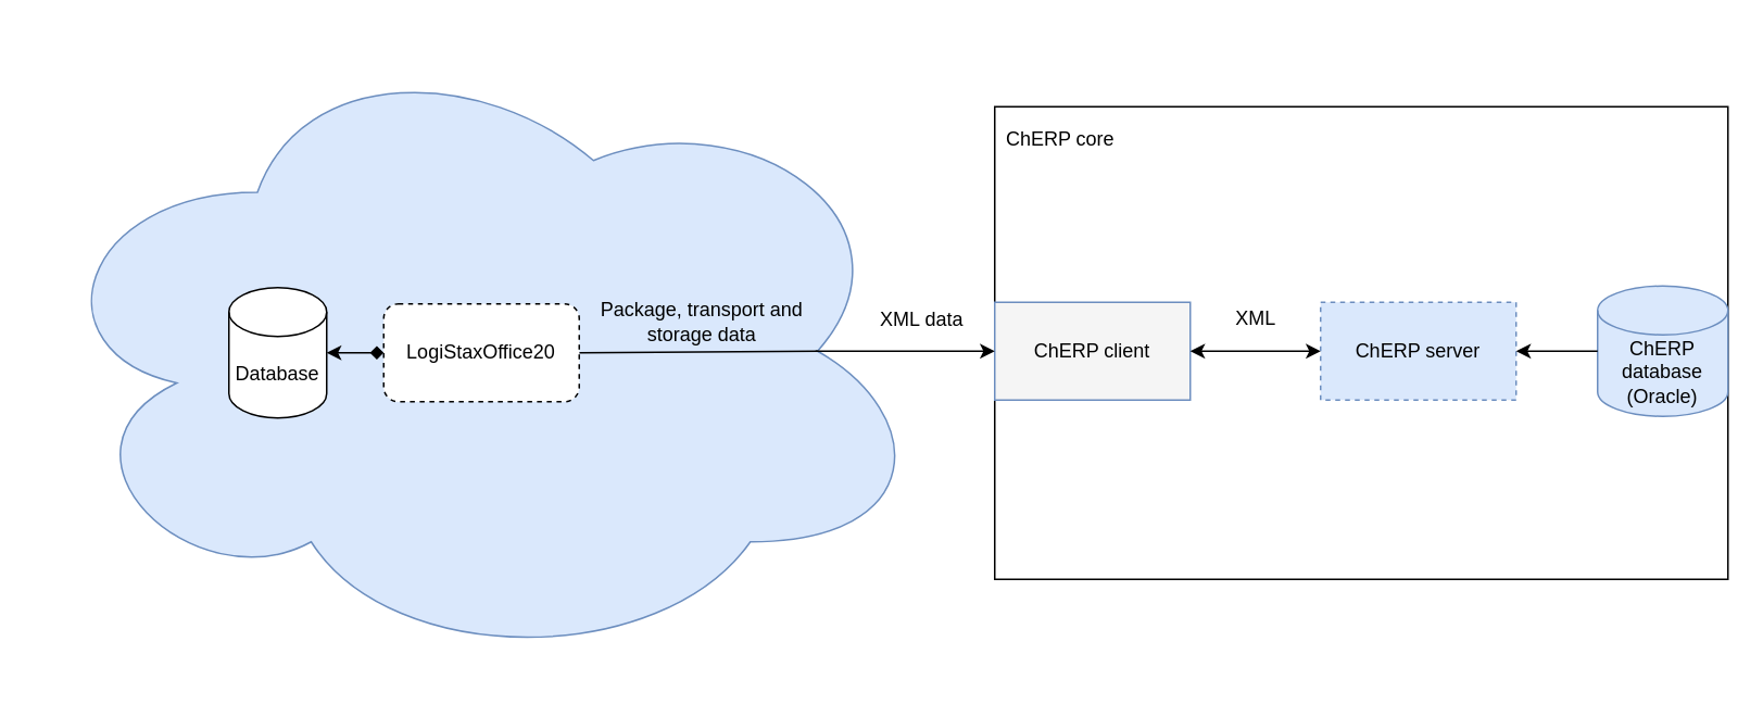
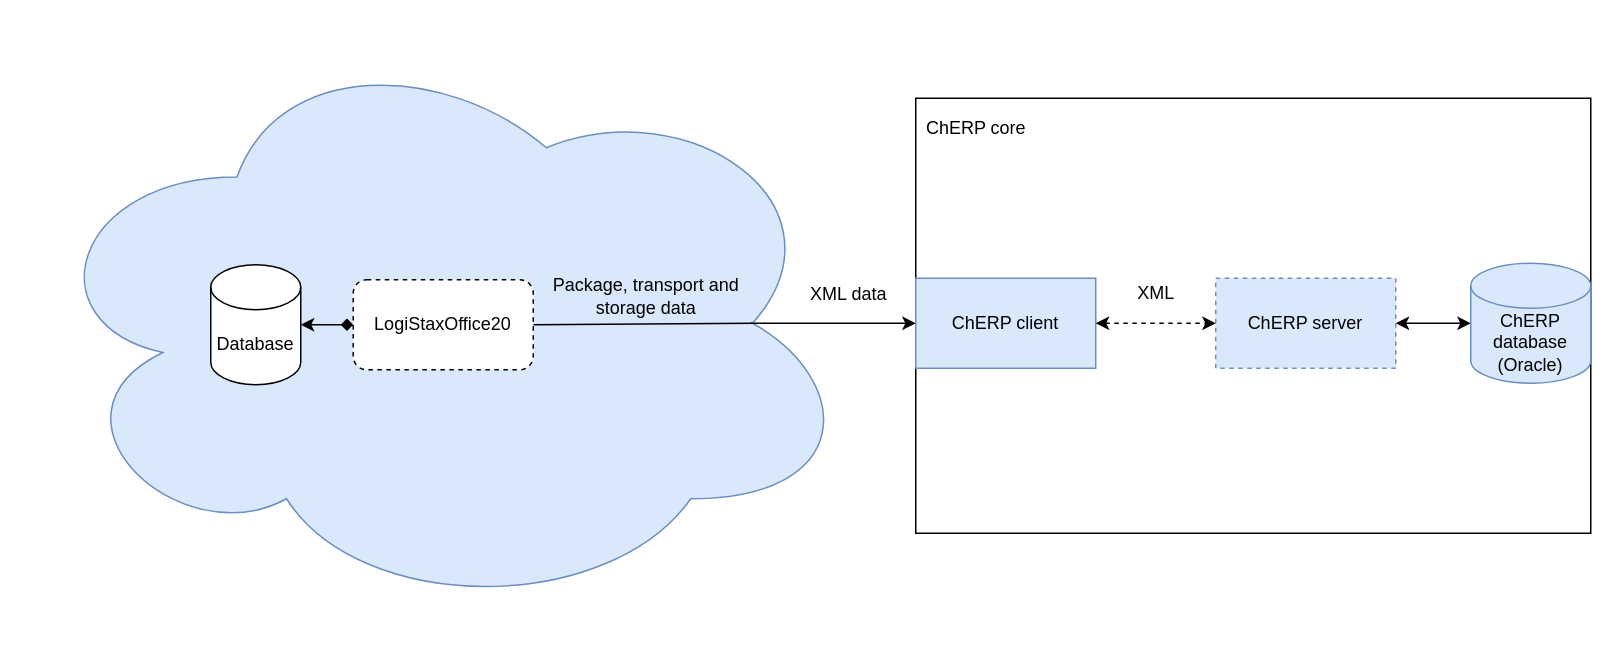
- <mxCell id="5" value="ChERP client" style="whiteSpace=wrap;html=1;fillColor=#f5f5f5;strokeColor=#6c8ebf;" vertex="1" parent="1"><mxGeometry x="610" y="185" width="120" height="60" as="geometry" /></mxCell>
+ <mxCell id="5" value="ChERP client" style="whiteSpace=wrap;html=1;fillColor=#dae8fc;strokeColor=#6c8ebf;" vertex="1" parent="1"><mxGeometry x="610" y="185" width="120" height="60" as="geometry" /></mxCell>
- <mxCell id="7" value="" style="endArrow=classic;startArrow=classic;html=1;rounded=0;entryX=0;entryY=0.5;entryDx=0;entryDy=0;exitX=1;exitY=0.5;exitDx=0;exitDy=0;" edge="1" parent="1" source="5" target="4"><mxGeometry width="50" height="50" relative="1" as="geometry"><mxPoint x="690" y="285" as="sourcePoint" /><mxPoint x="740" y="235" as="targetPoint" /></mxGeometry></mxCell>
+ <mxCell id="7" value="" style="endArrow=classic;startArrow=classic;html=1;rounded=0;entryX=0;entryY=0.5;entryDx=0;entryDy=0;exitX=1;exitY=0.5;exitDx=0;exitDy=0;dashed=1;" edge="1" parent="1" source="5" target="4"><mxGeometry width="50" height="50" relative="1" as="geometry"><mxPoint x="690" y="285" as="sourcePoint" /><mxPoint x="740" y="235" as="targetPoint" /></mxGeometry></mxCell>
- <mxCell id="10" value="" style="endArrow=none;startArrow=classic;html=1;rounded=0;entryX=0;entryY=0.5;entryDx=0;entryDy=0;entryPerimeter=0;exitX=1;exitY=0.5;exitDx=0;exitDy=0;" edge="1" parent="1" source="4" target="3"><mxGeometry width="50" height="50" relative="1" as="geometry"><mxPoint x="690" y="315" as="sourcePoint" /><mxPoint x="740" y="265" as="targetPoint" /></mxGeometry></mxCell>
+ <mxCell id="10" value="" style="endArrow=classic;startArrow=classic;html=1;rounded=0;entryX=0;entryY=0.5;entryDx=0;entryDy=0;entryPerimeter=0;exitX=1;exitY=0.5;exitDx=0;exitDy=0;" edge="1" parent="1" source="4" target="3"><mxGeometry width="50" height="50" relative="1" as="geometry"><mxPoint x="690" y="315" as="sourcePoint" /><mxPoint x="740" y="265" as="targetPoint" /></mxGeometry></mxCell>
